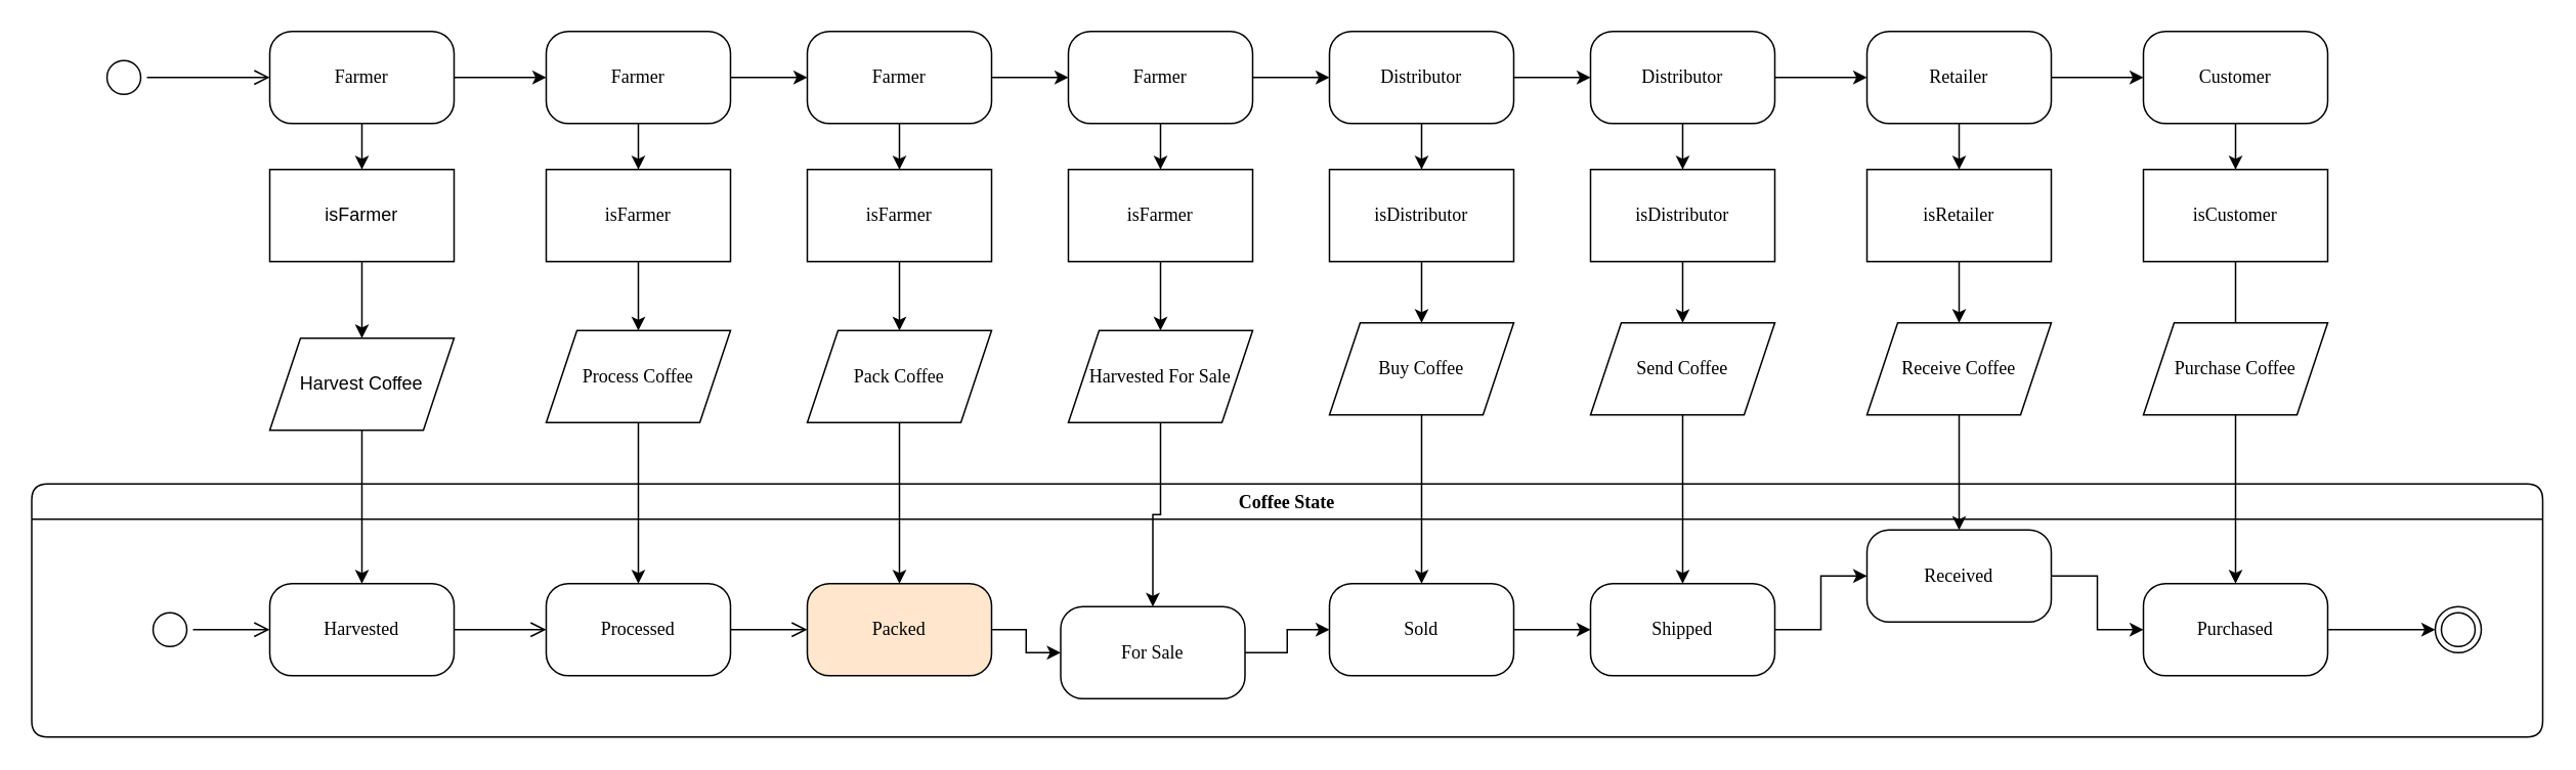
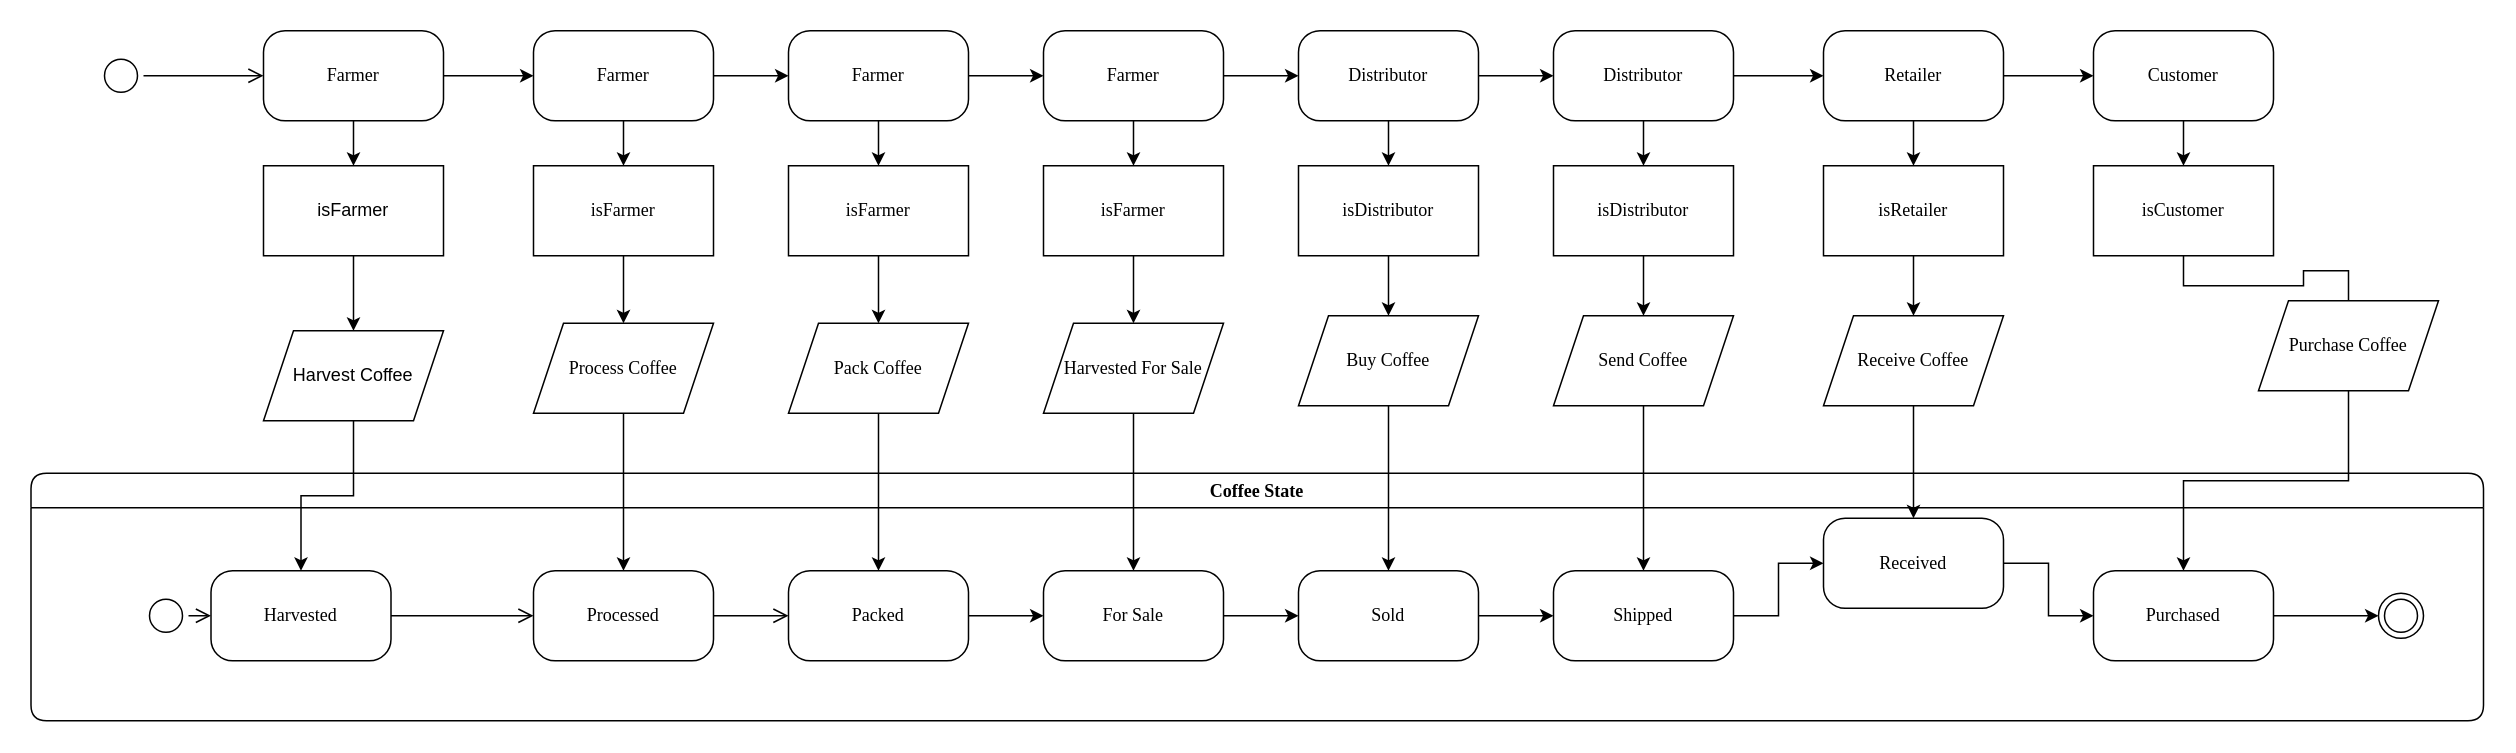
- <mxCell id="78" value="Purchase Coffee" style="shape=parallelogram;perimeter=parallelogramPerimeter;whiteSpace=wrap;html=1;fixedSize=1;fontFamily=Verdana;rounded=0;arcSize=24;shadow=0;comic=0;labelBackgroundColor=none;" vertex="1" parent="1"><mxGeometry x="1395" y="210" width="120" height="60" as="geometry" /></mxCell>
+ <mxCell id="78" value="Purchase Coffee" style="shape=parallelogram;perimeter=parallelogramPerimeter;whiteSpace=wrap;html=1;fixedSize=1;fontFamily=Verdana;rounded=0;arcSize=24;shadow=0;comic=0;labelBackgroundColor=none;" vertex="1" parent="1"><mxGeometry x="1505" y="200" width="120" height="60" as="geometry" /></mxCell>
- <mxCell id="8" value="Harvested" style="rounded=1;whiteSpace=wrap;html=1;arcSize=24;shadow=0;comic=0;labelBackgroundColor=none;fontFamily=Verdana;fontSize=12;align=center;" parent="6" vertex="1"><mxGeometry x="155" y="65" width="120" height="60" as="geometry" /></mxCell>
+ <mxCell id="8" value="Harvested" style="rounded=1;whiteSpace=wrap;html=1;arcSize=24;shadow=0;comic=0;labelBackgroundColor=none;fontFamily=Verdana;fontSize=12;align=center;" parent="6" vertex="1"><mxGeometry x="120" y="65" width="120" height="60" as="geometry" /></mxCell>
- <mxCell id="15" value="Packed" style="rounded=1;whiteSpace=wrap;html=1;arcSize=24;shadow=0;comic=0;labelBackgroundColor=none;fontFamily=Verdana;fontSize=12;align=center;fillColor=#ffe6cc;" parent="6" vertex="1"><mxGeometry x="505" y="65" width="120" height="60" as="geometry" /></mxCell>
+ <mxCell id="15" value="Packed" style="rounded=1;whiteSpace=wrap;html=1;arcSize=24;shadow=0;comic=0;labelBackgroundColor=none;fontFamily=Verdana;fontSize=12;align=center;" parent="6" vertex="1"><mxGeometry x="505" y="65" width="120" height="60" as="geometry" /></mxCell>
- <mxCell id="17" value="For Sale" style="rounded=1;whiteSpace=wrap;html=1;arcSize=24;shadow=0;comic=0;labelBackgroundColor=none;fontFamily=Verdana;fontSize=12;align=center;" vertex="1" parent="6"><mxGeometry x="670" y="80" width="120" height="60" as="geometry" /></mxCell>
+ <mxCell id="17" value="For Sale" style="rounded=1;whiteSpace=wrap;html=1;arcSize=24;shadow=0;comic=0;labelBackgroundColor=none;fontFamily=Verdana;fontSize=12;align=center;" vertex="1" parent="6"><mxGeometry x="675" y="65" width="120" height="60" as="geometry" /></mxCell>
